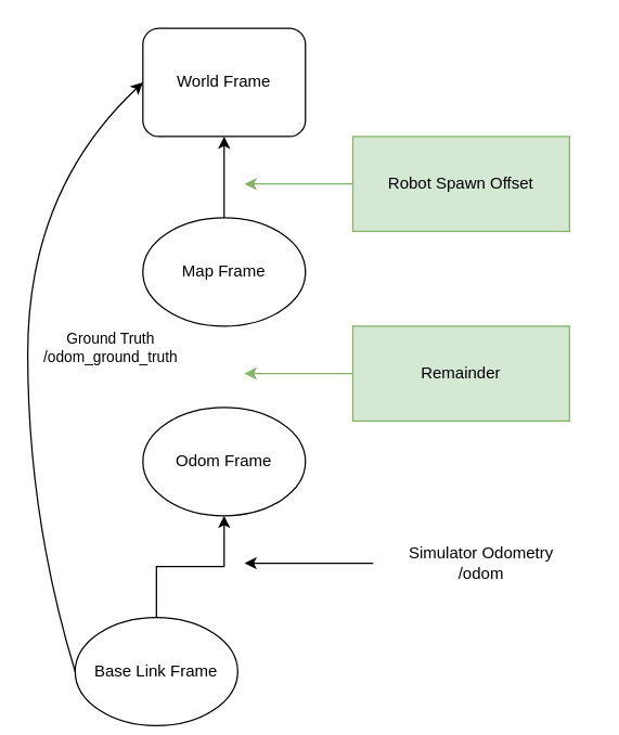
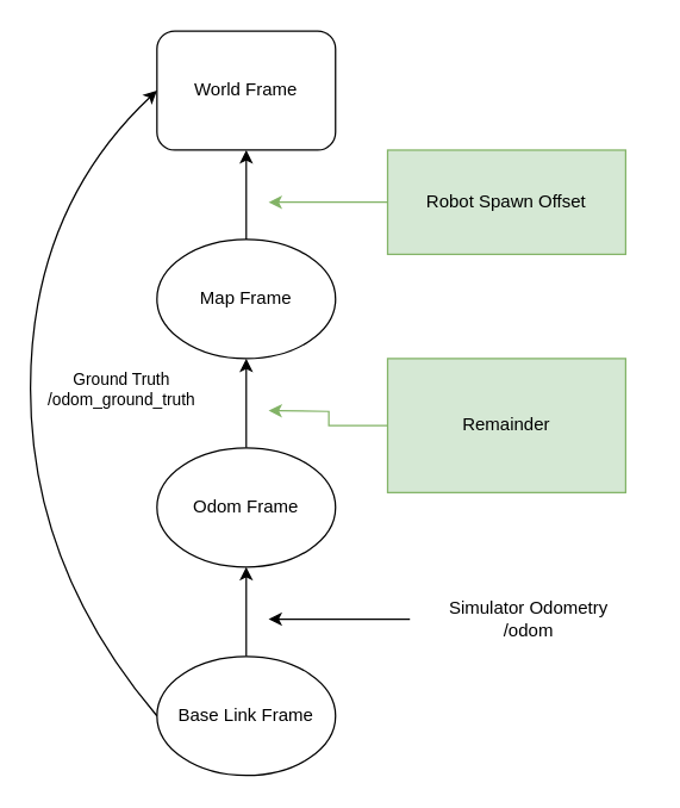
+ <mxCell id="5" value="" style="edgeStyle=orthogonalEdgeStyle;rounded=0;orthogonalLoop=1;jettySize=auto;html=1;" edge="1" parent="1" source="6" target="4"><mxGeometry relative="1" as="geometry" /></mxCell>
- <mxCell id="12" value="Remainder" style="text;html=1;strokeColor=#82b366;fillColor=#d5e8d4;align=center;verticalAlign=middle;whiteSpace=wrap;rounded=0;" vertex="1" parent="1"><mxGeometry x="260" y="240" width="160" height="70" as="geometry" /></mxCell>
+ <mxCell id="12" value="Remainder" style="text;html=1;strokeColor=#82b366;fillColor=#d5e8d4;align=center;verticalAlign=middle;whiteSpace=wrap;rounded=0;" vertex="1" parent="1"><mxGeometry x="260" y="240" width="160" height="90" as="geometry" /></mxCell>
- <mxCell id="8" value="Base Link Frame" style="ellipse;whiteSpace=wrap;html=1;" vertex="1" parent="1"><mxGeometry x="55" y="455" width="120" height="80" as="geometry" /></mxCell>
+ <mxCell id="8" value="Base Link Frame" style="ellipse;whiteSpace=wrap;html=1;" vertex="1" parent="1"><mxGeometry x="105" y="440" width="120" height="80" as="geometry" /></mxCell>
